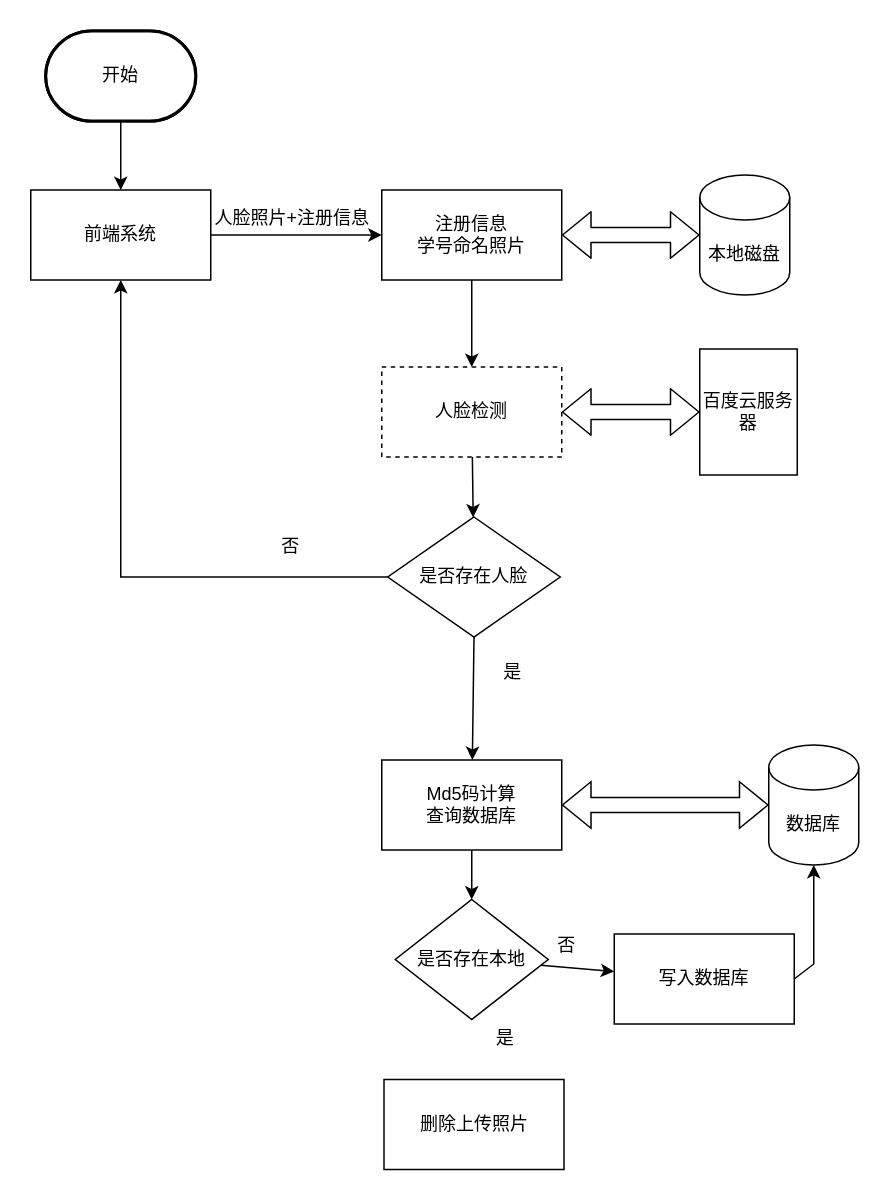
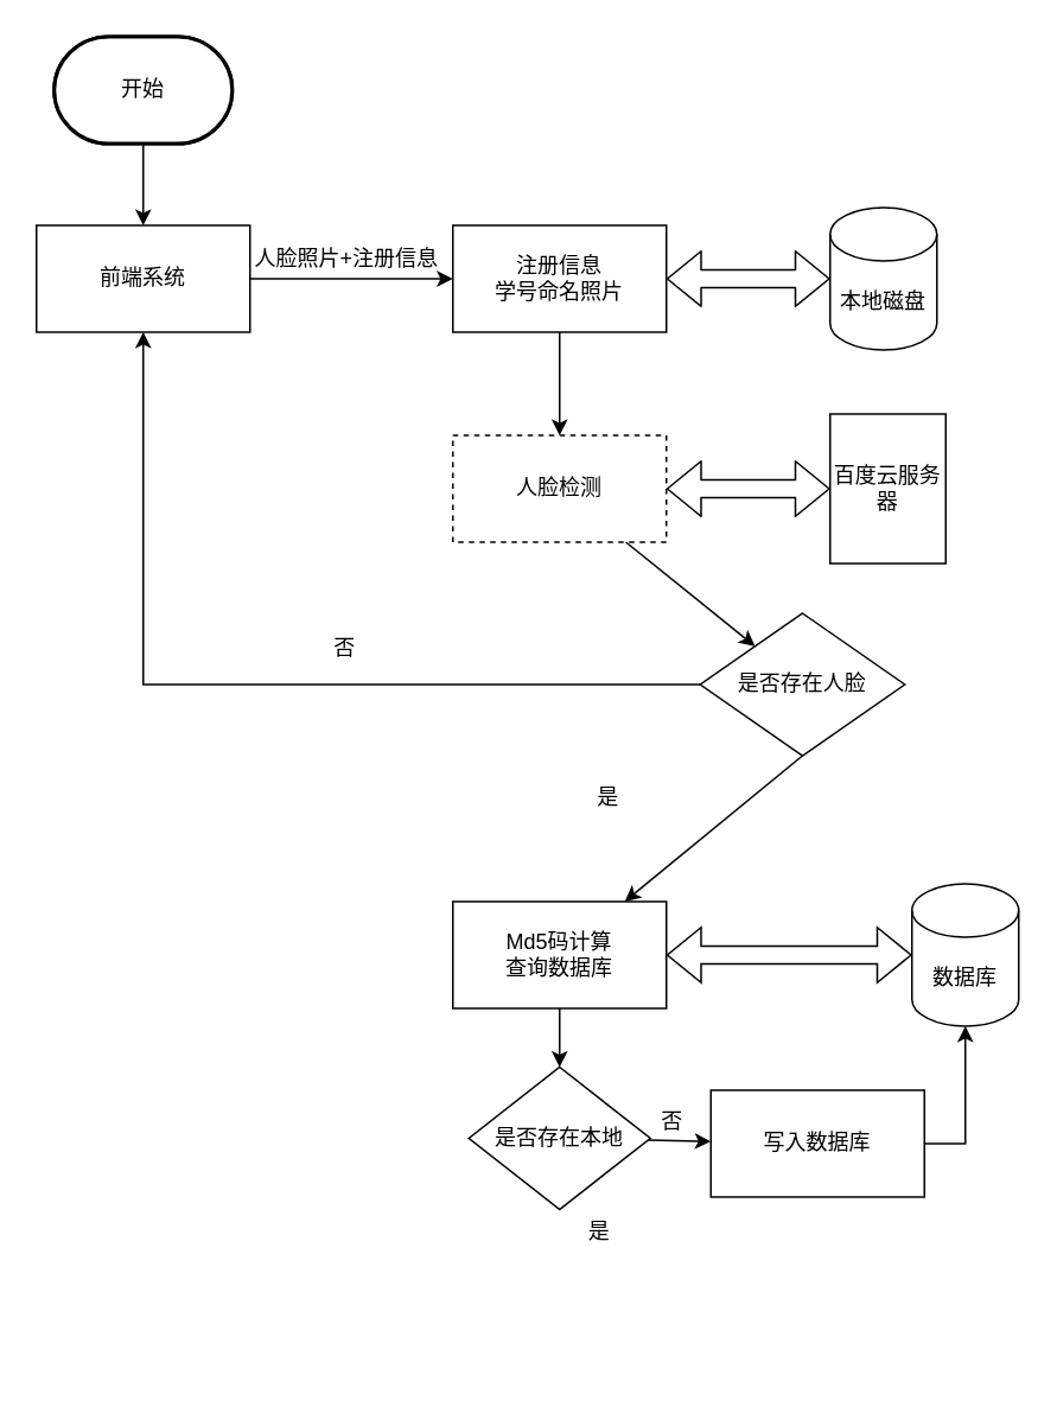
- <mxCell id="17" value="是否存在人脸" style="rhombus;whiteSpace=wrap;html=1;rounded=0;" parent="1" vertex="1"><mxGeometry x="258" y="344" width="115" height="80" as="geometry" /></mxCell>
+ <mxCell id="17" value="是否存在人脸" style="rhombus;whiteSpace=wrap;html=1;rounded=0;" parent="1" vertex="1"><mxGeometry x="393" y="344" width="115" height="80" as="geometry" /></mxCell>
- <mxCell id="27" value="写入数据库" style="whiteSpace=wrap;html=1;rounded=0;" parent="1" vertex="1"><mxGeometry x="409" y="622" width="120" height="60" as="geometry" /></mxCell>
+ <mxCell id="27" value="写入数据库" style="whiteSpace=wrap;html=1;rounded=0;" parent="1" vertex="1"><mxGeometry x="399" y="612" width="120" height="60" as="geometry" /></mxCell>
- <mxCell id="24" value="删除上传照片" style="whiteSpace=wrap;html=1;rounded=0;" parent="1" vertex="1"><mxGeometry x="255.5" y="719" width="120" height="60" as="geometry" /></mxCell>
